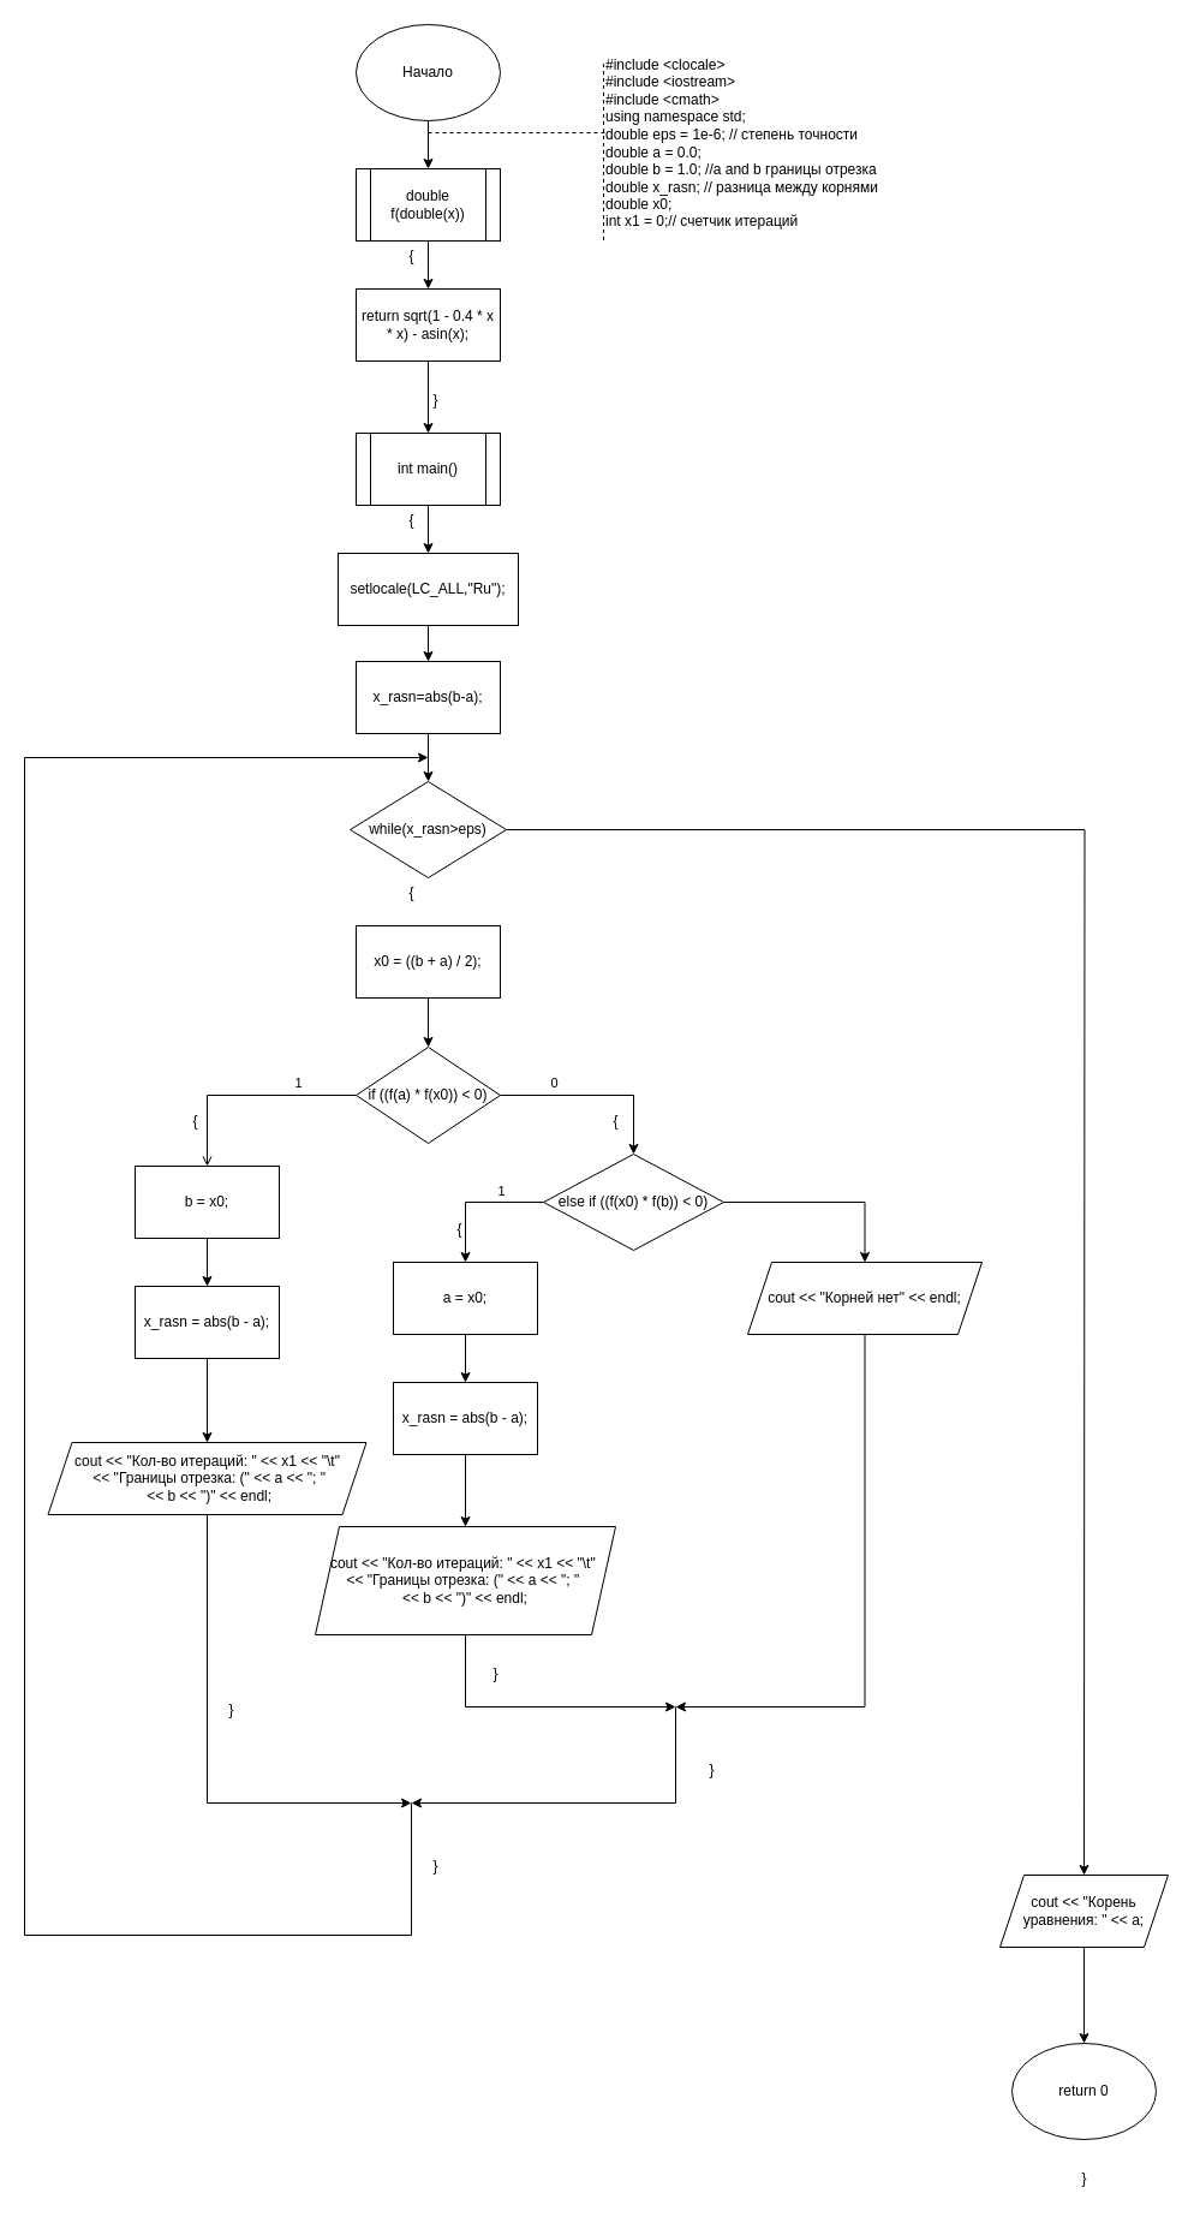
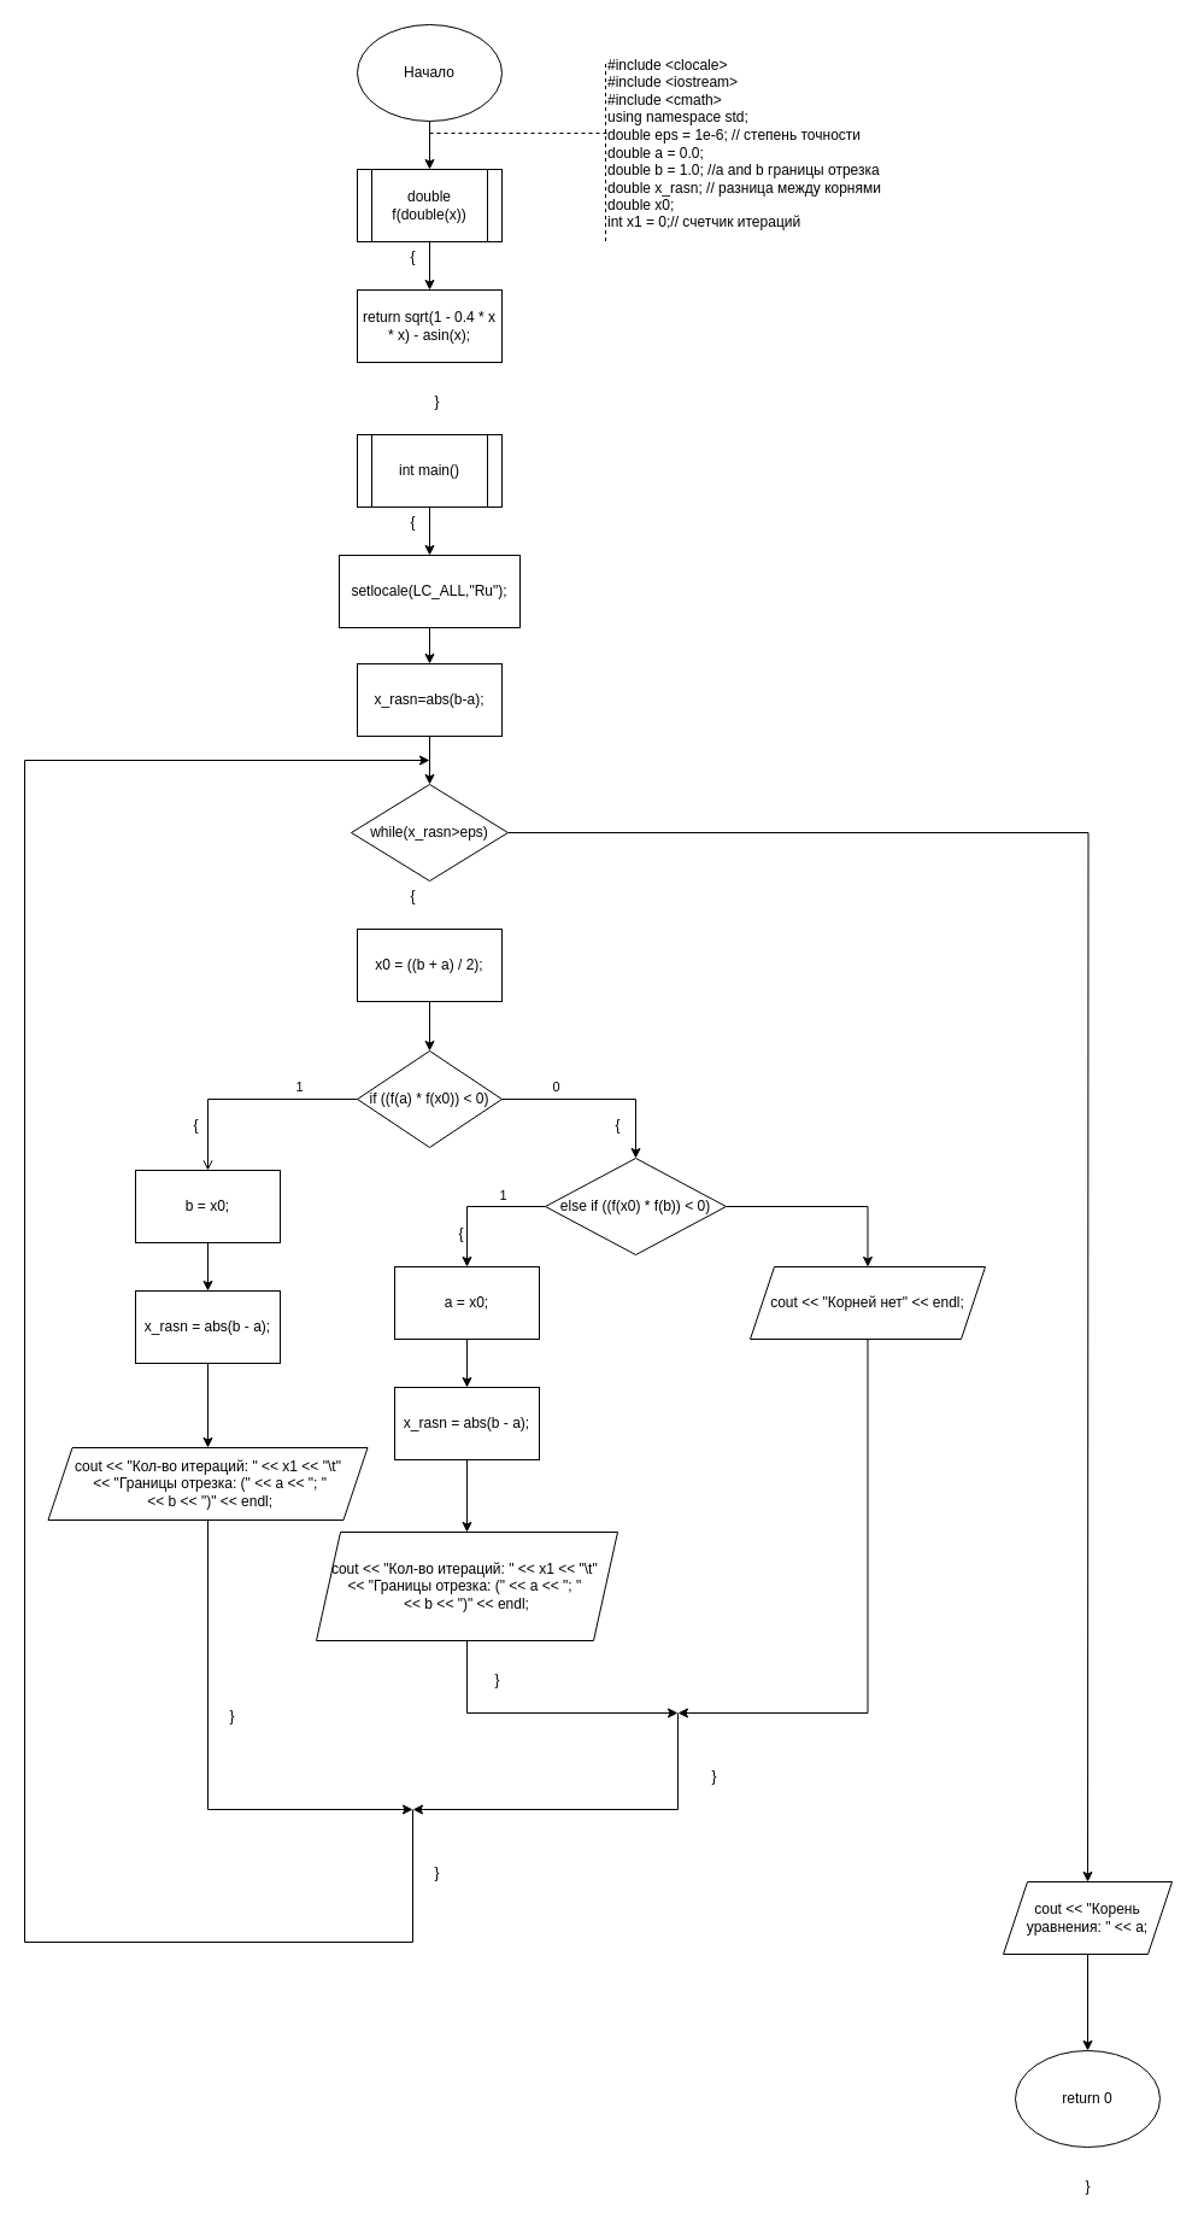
- <mxCell id="6" value="" style="edgeStyle=orthogonalEdgeStyle;rounded=0;orthogonalLoop=1;jettySize=auto;html=1;" parent="1" source="7" target="10" edge="1"><mxGeometry relative="1" as="geometry" /></mxCell>
